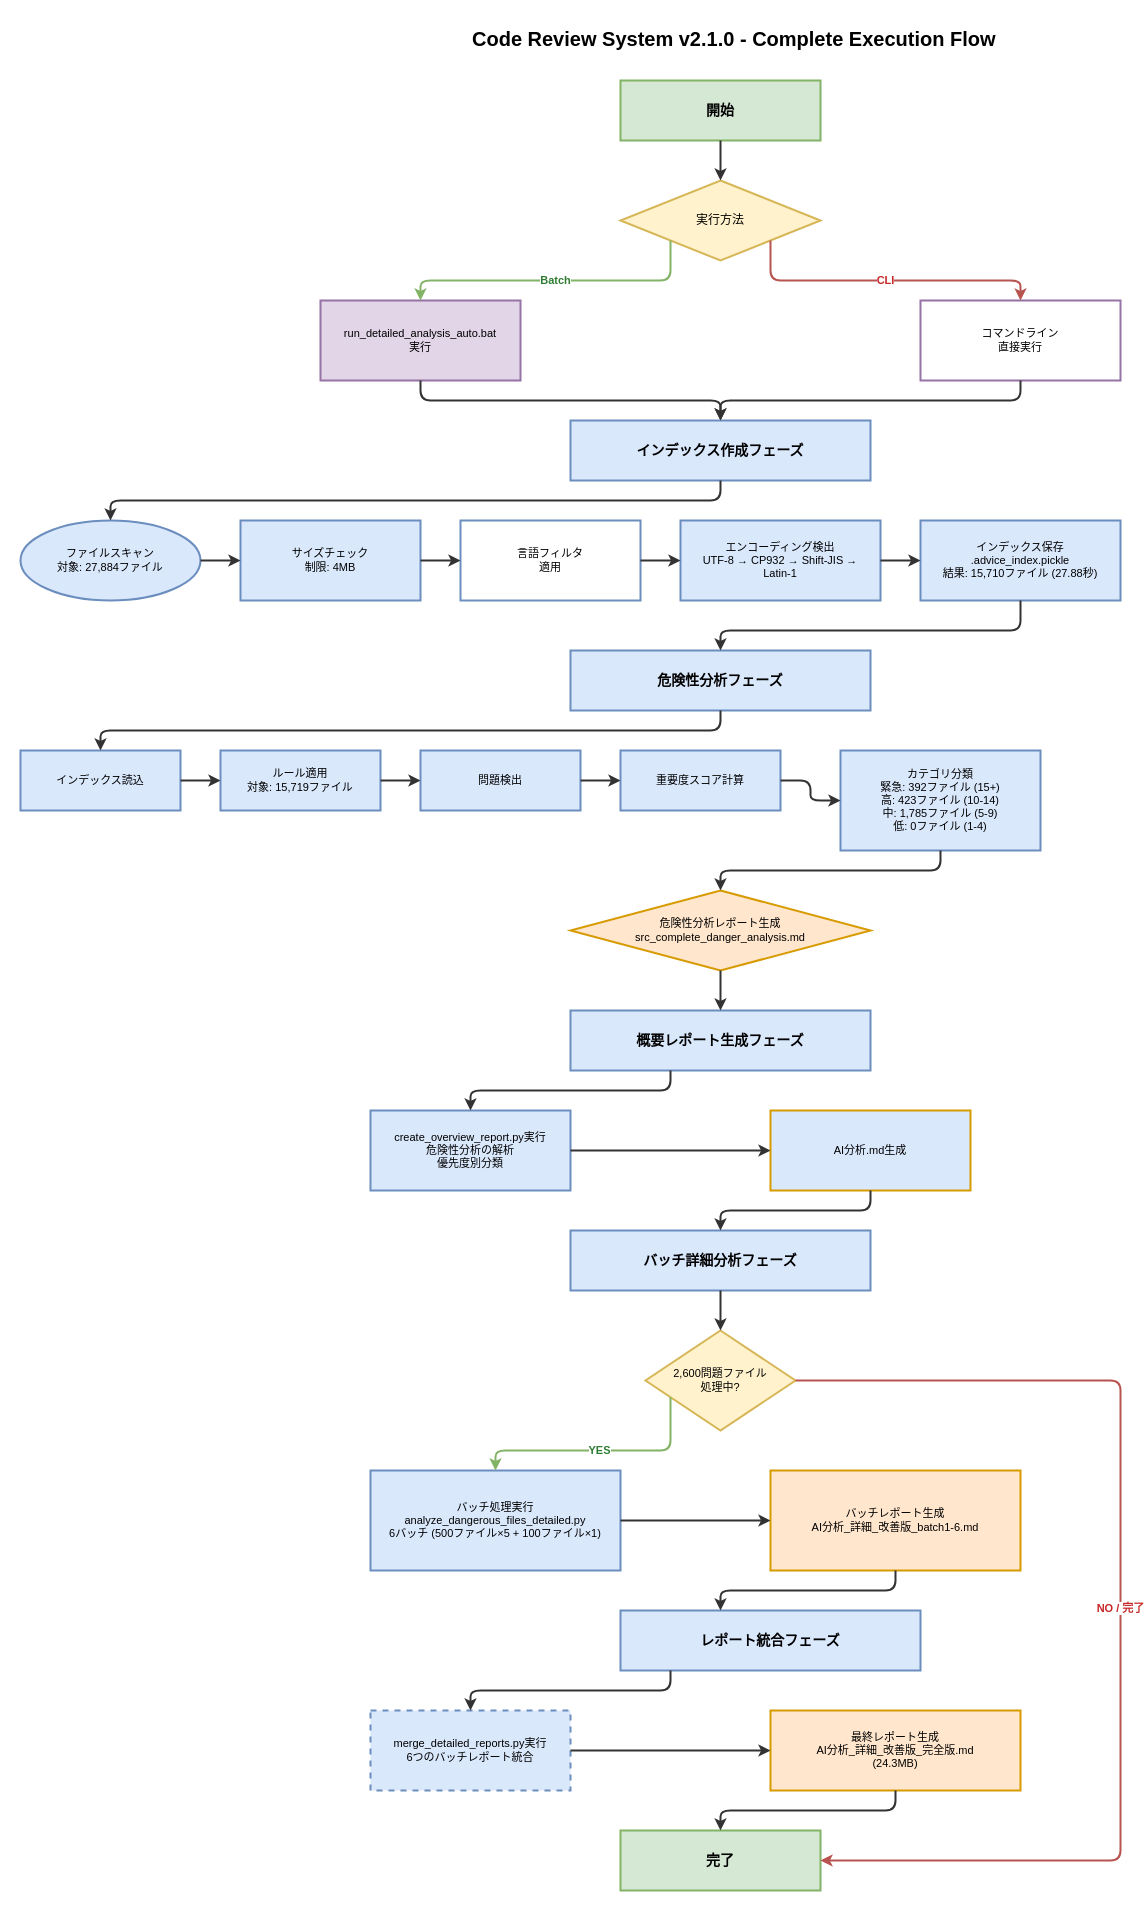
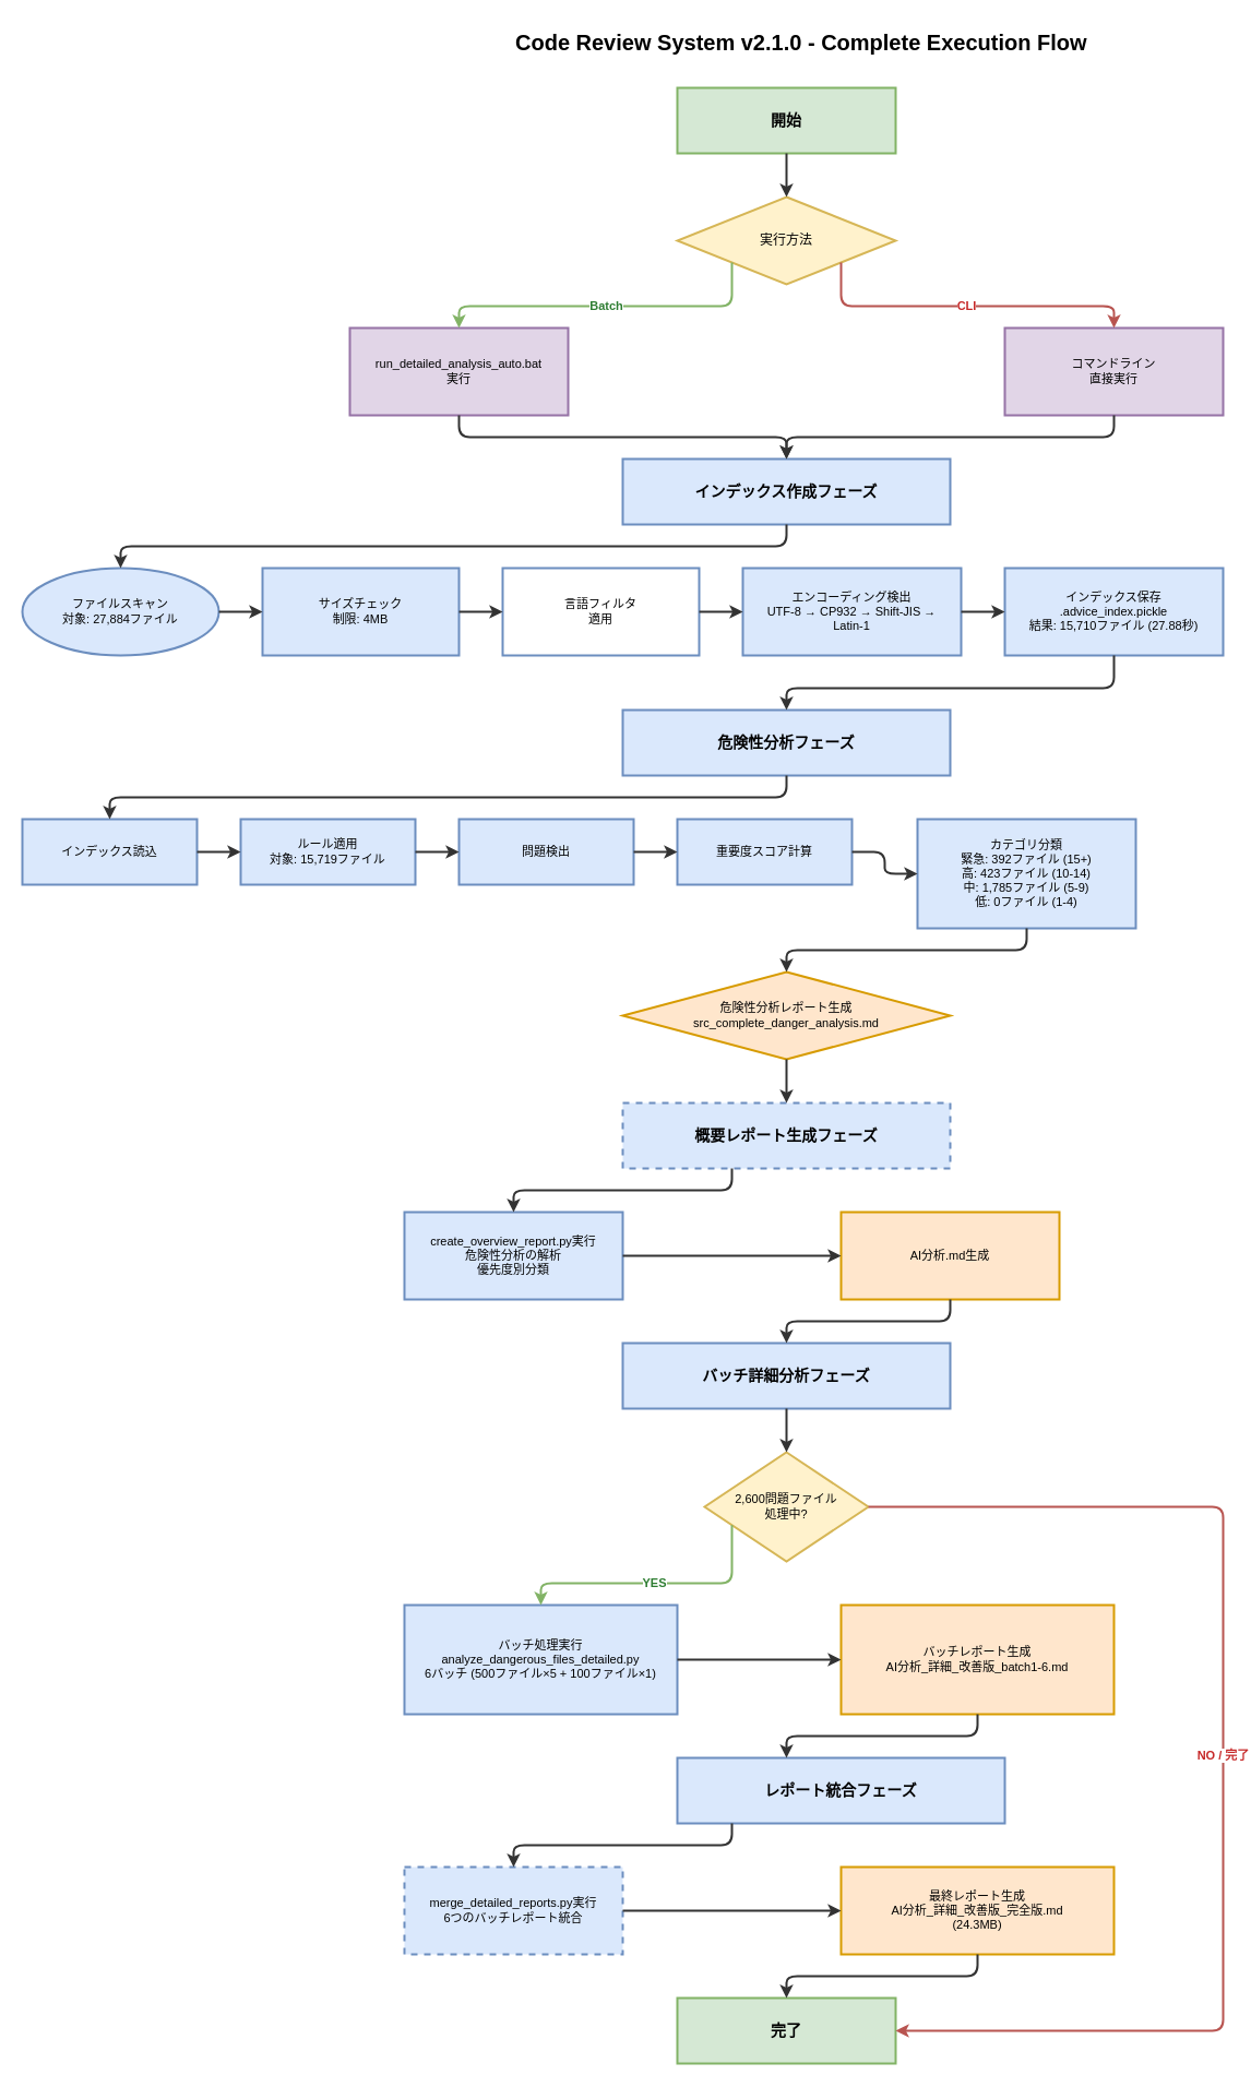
- <mxCell id="6" value="コマンドライン&#10;直接実行" style="rounded=0;whiteSpace=wrap;html=1;spacing=10;spacingTop=10;spacingLeft=10;spacingRight=10;spacingBottom=10;fillColor=#ffffff;strokeColor=#9673a6;fontColor=#000000;strokeWidth=2;fontSize=11;" vertex="1" parent="1"><mxGeometry x="920" y="300" width="200" height="80" as="geometry" /></mxCell>
+ <mxCell id="6" value="コマンドライン&#10;直接実行" style="rounded=0;whiteSpace=wrap;html=1;spacing=10;spacingTop=10;spacingLeft=10;spacingRight=10;spacingBottom=10;fillColor=#e1d5e7;strokeColor=#9673a6;fontColor=#000000;strokeWidth=2;fontSize=11" vertex="1" parent="1"><mxGeometry x="920" y="300" width="200" height="80" as="geometry" /></mxCell>
- <mxCell id="20" value="概要レポート生成フェーズ" style="rounded=0;whiteSpace=wrap;html=1;spacing=10;spacingTop=10;spacingLeft=10;spacingRight=10;spacingBottom=10;fillColor=#dae8fc;strokeColor=#6c8ebf;fontColor=#000000;strokeWidth=2;fontSize=14;fontStyle=1" vertex="1" parent="1"><mxGeometry x="570" y="1010" width="300" height="60" as="geometry" /></mxCell>
+ <mxCell id="20" value="概要レポート生成フェーズ" style="rounded=0;whiteSpace=wrap;html=1;spacing=10;spacingTop=10;spacingLeft=10;spacingRight=10;spacingBottom=10;fillColor=#dae8fc;strokeColor=#6c8ebf;fontColor=#000000;strokeWidth=2;fontSize=14;fontStyle=1;dashed=1;" vertex="1" parent="1"><mxGeometry x="570" y="1010" width="300" height="60" as="geometry" /></mxCell>
- <mxCell id="22" value="AI分析.md生成" style="rounded=0;whiteSpace=wrap;html=1;spacing=10;spacingTop=10;spacingLeft=10;spacingRight=10;spacingBottom=10;fillColor=#dae8fc;strokeColor=#d79b00;fontColor=#000000;strokeWidth=2;fontSize=11;" vertex="1" parent="1"><mxGeometry x="770" y="1110" width="200" height="80" as="geometry" /></mxCell>
+ <mxCell id="22" value="AI分析.md生成" style="rounded=0;whiteSpace=wrap;html=1;spacing=10;spacingTop=10;spacingLeft=10;spacingRight=10;spacingBottom=10;fillColor=#ffe6cc;strokeColor=#d79b00;fontColor=#000000;strokeWidth=2;fontSize=11" vertex="1" parent="1"><mxGeometry x="770" y="1110" width="200" height="80" as="geometry" /></mxCell>
